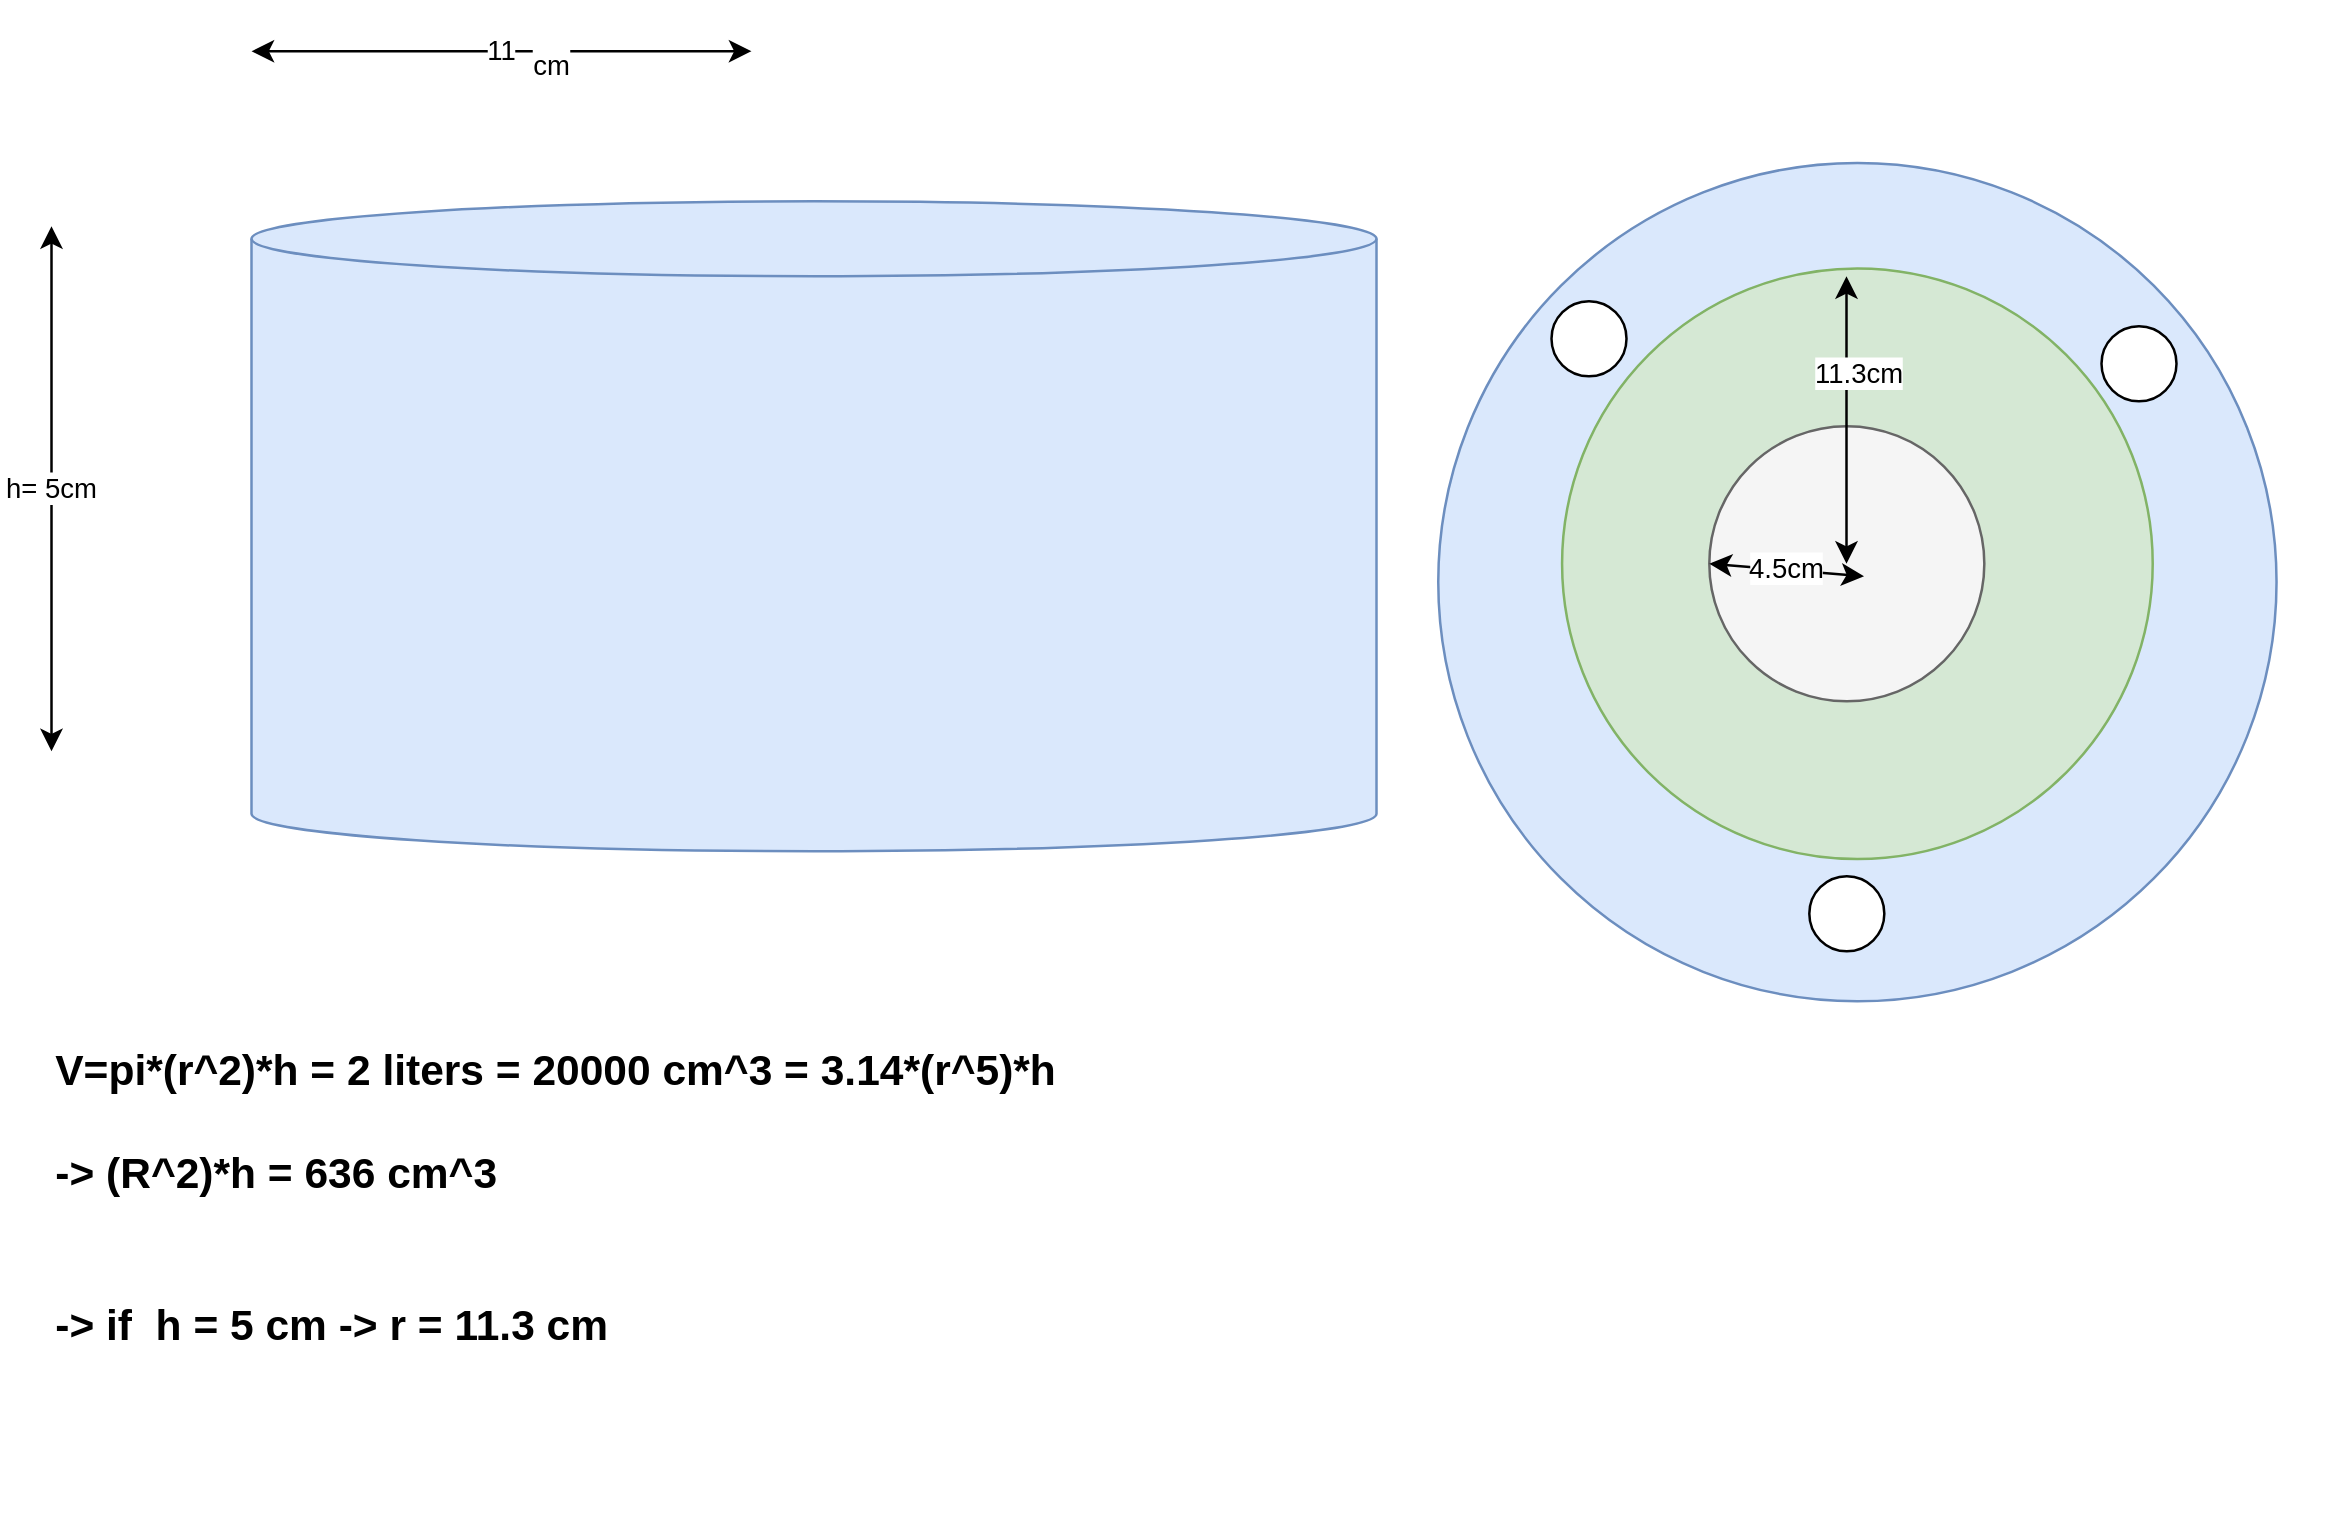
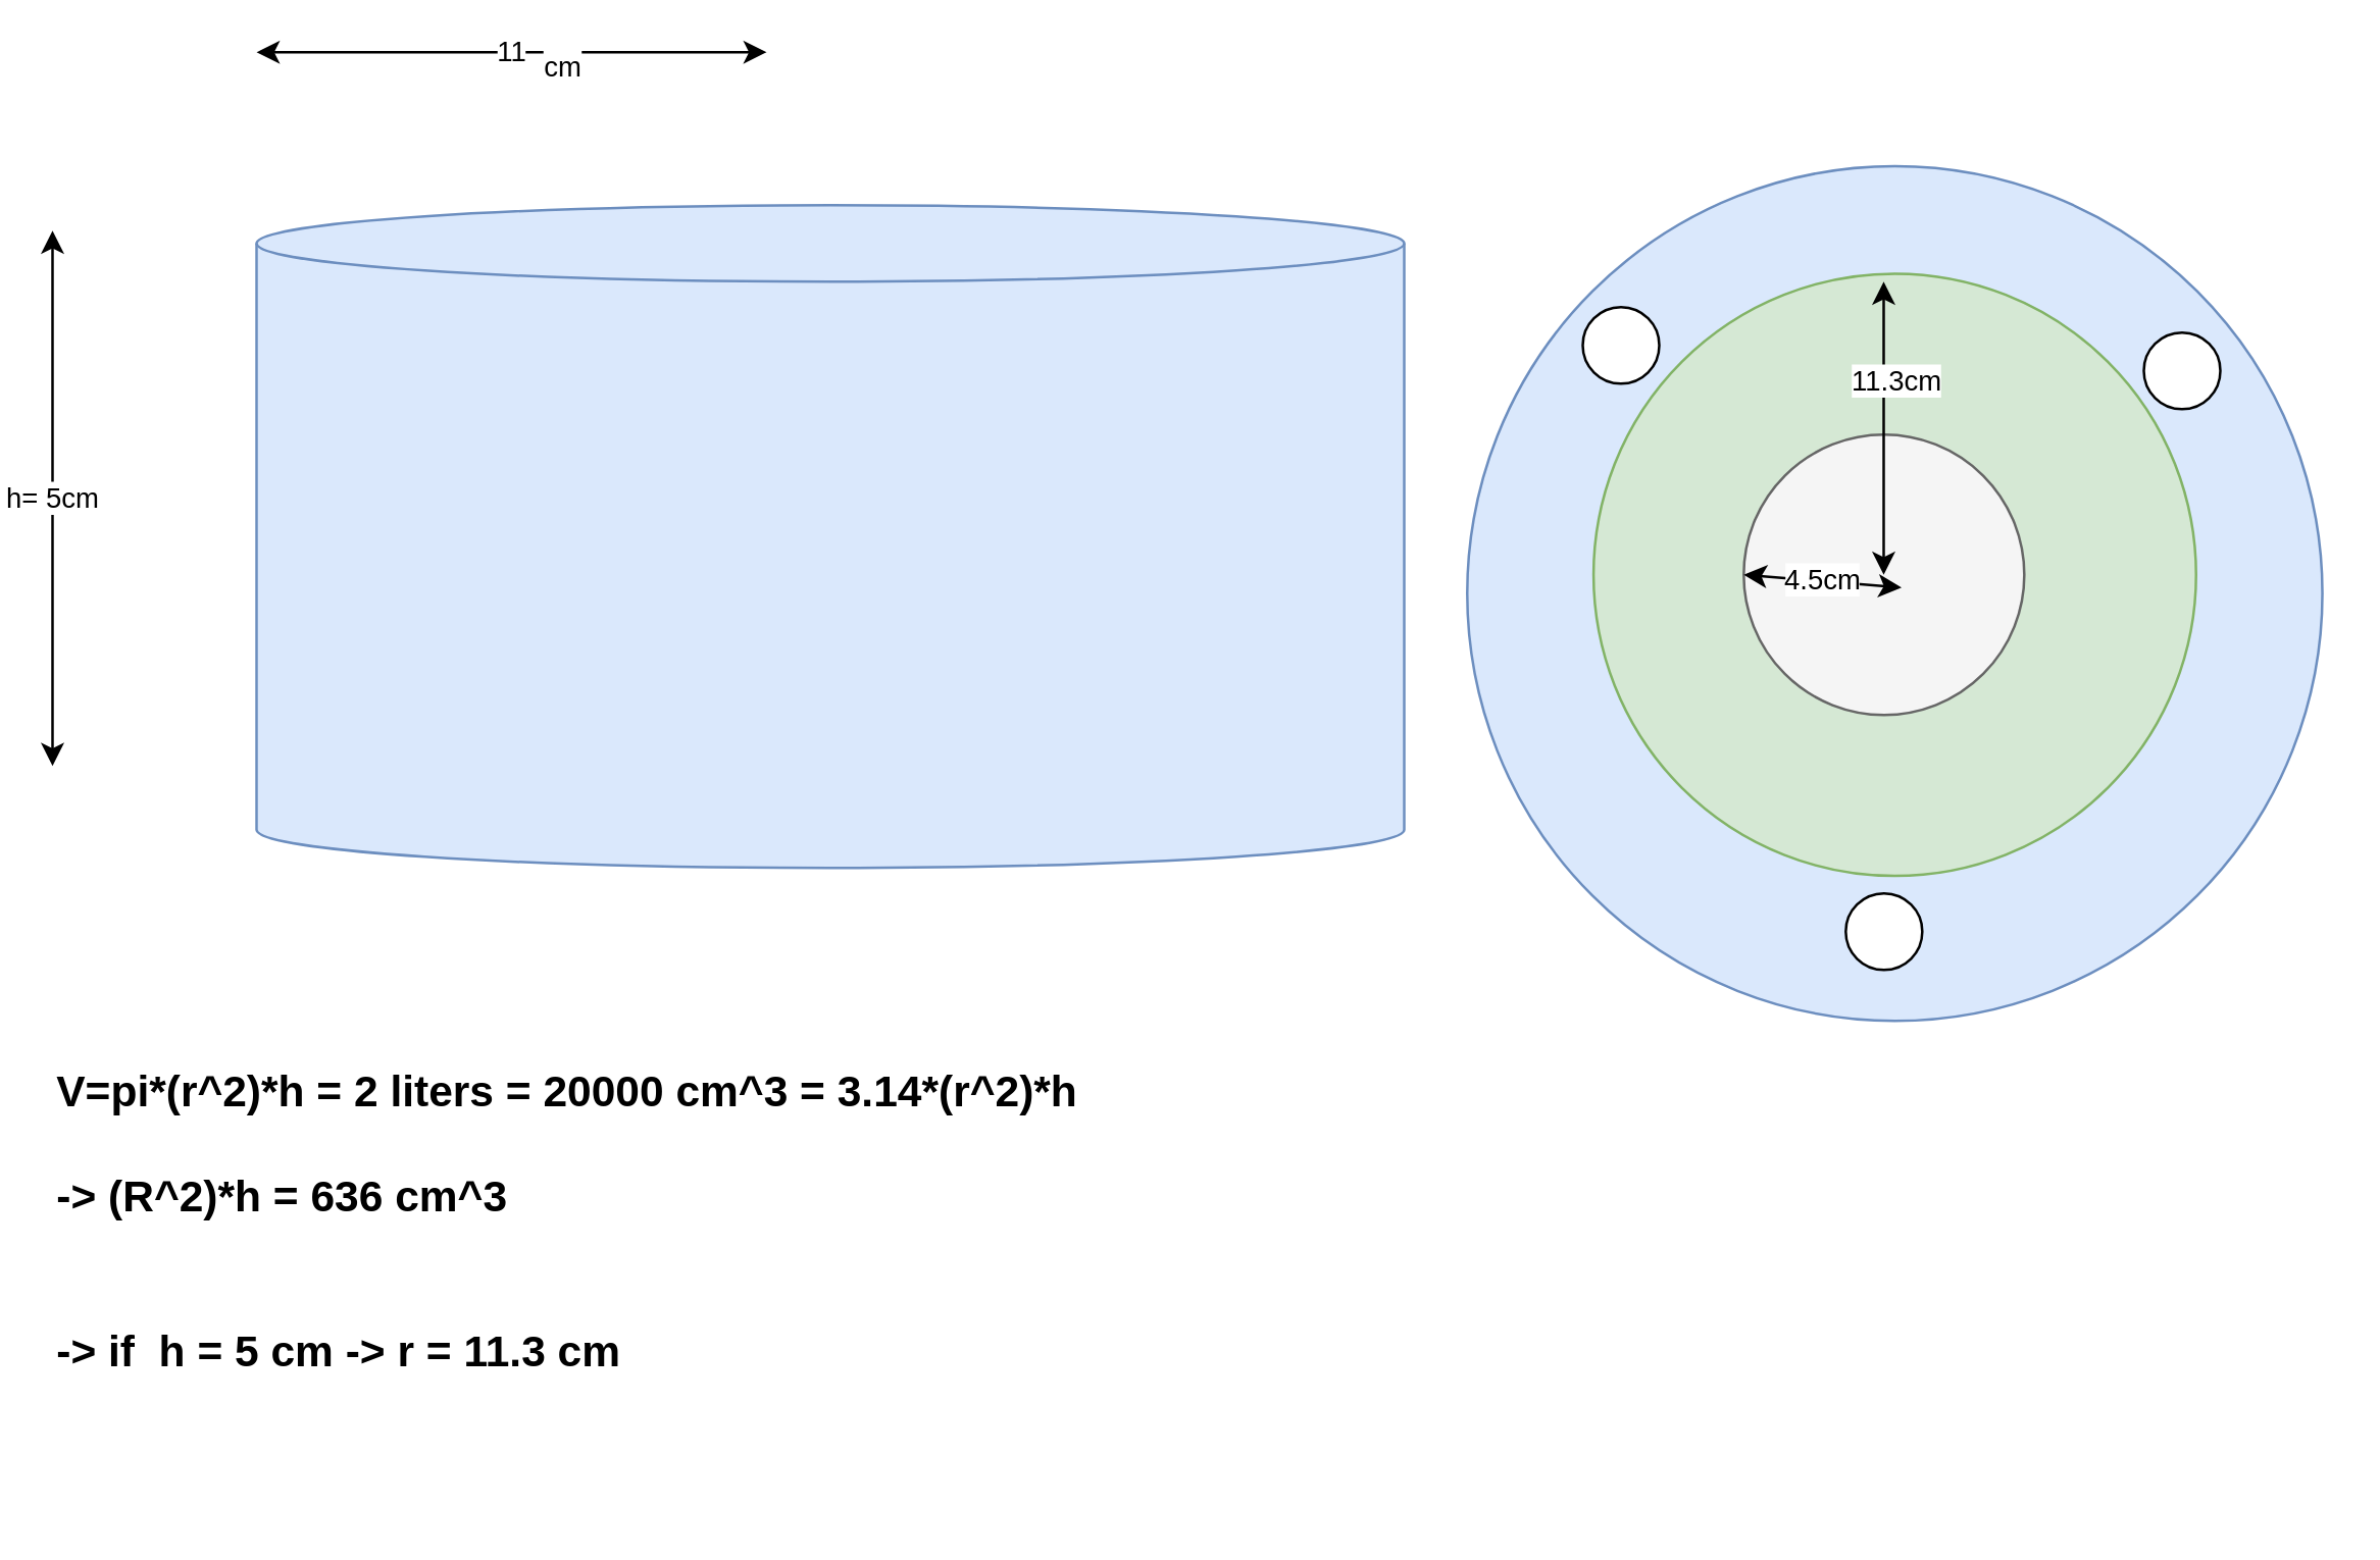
- <mxCell id="7" value="&lt;b style=&quot;font-size: 17px&quot;&gt;&lt;font style=&quot;font-size: 17px&quot;&gt;V=pi*(r^2)*h = 2 liters = 20000 cm^3 = 3.14*(r^5)*h&lt;br&gt;&lt;/font&gt;&lt;br&gt;-&amp;gt; (R^2)*h = 636 cm^3&lt;br&gt;&lt;br&gt;&lt;br&gt;-&amp;gt; if&amp;nbsp; h = 5 cm -&amp;gt; r = 11.3 cm&amp;nbsp;&lt;/b&gt;" style="text;html=1;strokeColor=none;fillColor=none;align=left;verticalAlign=middle;whiteSpace=wrap;rounded=0;" vertex="1" parent="1"><mxGeometry x="20" y="370" width="570" height="220" as="geometry" /></mxCell>
+ <mxCell id="7" value="&lt;b style=&quot;font-size: 17px&quot;&gt;&lt;font style=&quot;font-size: 17px&quot;&gt;V=pi*(r^2)*h = 2 liters = 20000 cm^3 = 3.14*(r^2)*h&lt;br&gt;&lt;/font&gt;&lt;br&gt;-&amp;gt; (R^2)*h = 636 cm^3&lt;br&gt;&lt;br&gt;&lt;br&gt;-&amp;gt; if&amp;nbsp; h = 5 cm -&amp;gt; r = 11.3 cm&amp;nbsp;&lt;/b&gt;" style="text;html=1;strokeColor=none;fillColor=none;align=left;verticalAlign=middle;whiteSpace=wrap;rounded=0;" vertex="1" parent="1"><mxGeometry x="20" y="370" width="570" height="220" as="geometry" /></mxCell>
